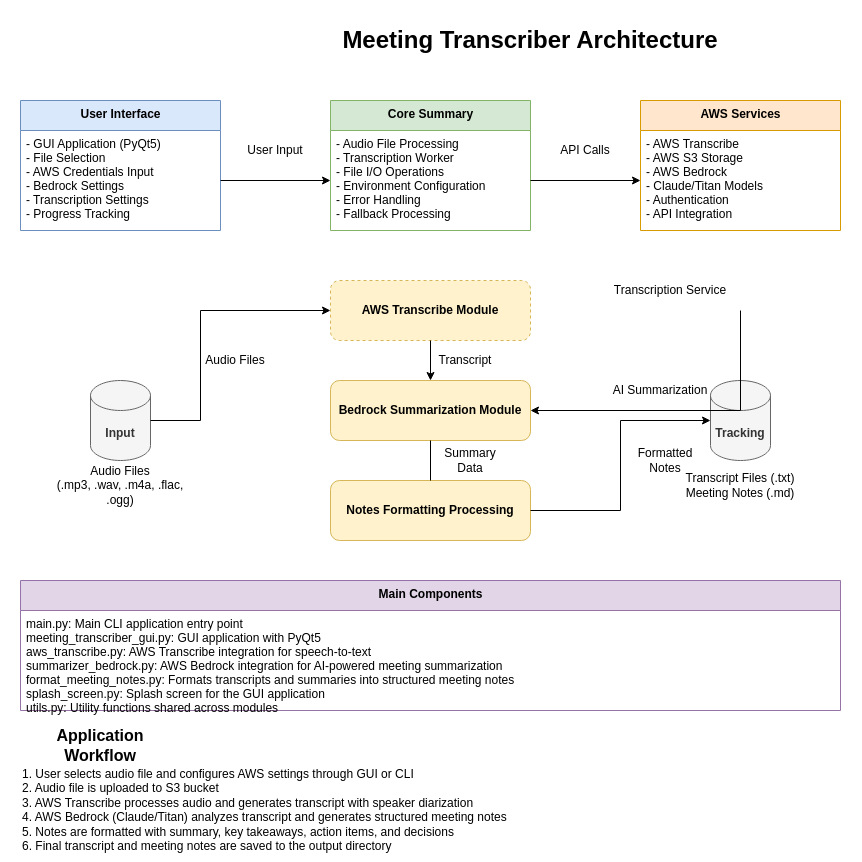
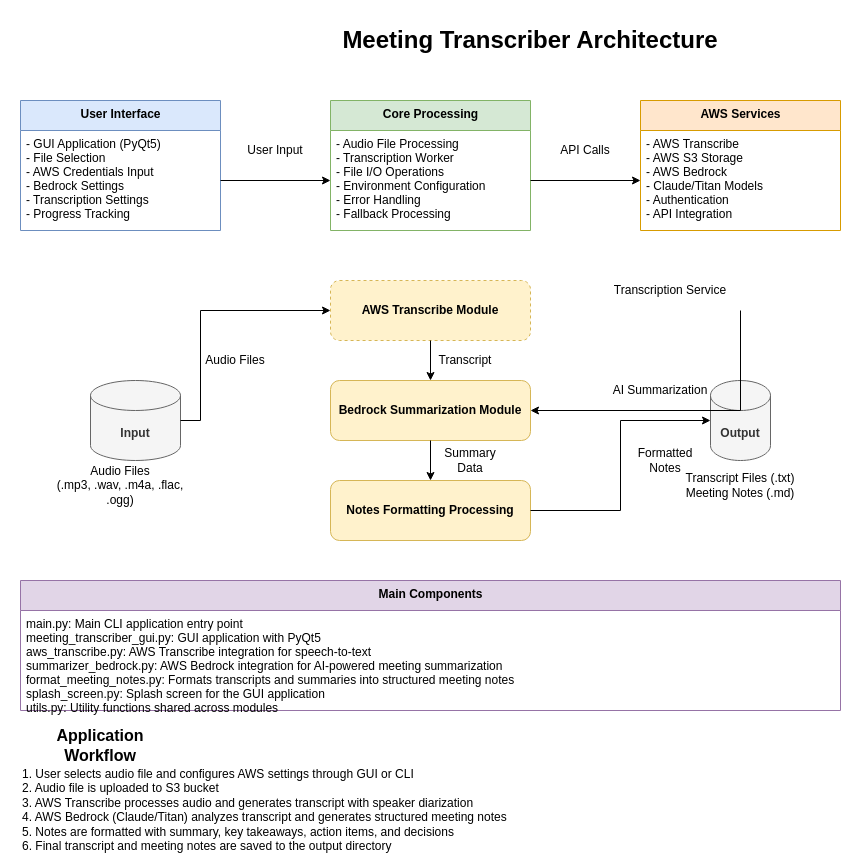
- <mxCell id="5" value="Core Summary" style="swimlane;fontStyle=1;align=center;verticalAlign=top;childLayout=stackLayout;horizontal=1;startSize=30;horizontalStack=0;resizeParent=1;resizeParentMax=0;resizeLast=0;collapsible=0;marginBottom=0;html=1;fillColor=#d5e8d4;strokeColor=#82b366;" vertex="1" parent="1"><mxGeometry x="330" y="100" width="200" height="130" as="geometry" /></mxCell>
+ <mxCell id="5" value="Core Processing" style="swimlane;fontStyle=1;align=center;verticalAlign=top;childLayout=stackLayout;horizontal=1;startSize=30;horizontalStack=0;resizeParent=1;resizeParentMax=0;resizeLast=0;collapsible=0;marginBottom=0;html=1;fillColor=#d5e8d4;strokeColor=#82b366;" vertex="1" parent="1"><mxGeometry x="330" y="100" width="200" height="130" as="geometry" /></mxCell>
- <mxCell id="12" value="Input" style="shape=cylinder3;whiteSpace=wrap;html=1;boundedLbl=1;backgroundOutline=1;size=15;fillColor=#f5f5f5;strokeColor=#666666;fontColor=#333333;fontStyle=1" vertex="1" parent="1"><mxGeometry x="90" y="380" width="60" height="80" as="geometry" /></mxCell>
+ <mxCell id="12" value="Input" style="shape=cylinder3;whiteSpace=wrap;html=1;boundedLbl=1;backgroundOutline=1;size=15;fillColor=#f5f5f5;strokeColor=#666666;fontColor=#333333;fontStyle=1" vertex="1" parent="1"><mxGeometry x="90" y="380" width="90" height="80" as="geometry" /></mxCell>
- <mxCell id="14" value="Tracking" style="shape=cylinder3;whiteSpace=wrap;html=1;boundedLbl=1;backgroundOutline=1;size=15;fillColor=#f5f5f5;strokeColor=#666666;fontColor=#333333;fontStyle=1" vertex="1" parent="1"><mxGeometry x="710" y="380" width="60" height="80" as="geometry" /></mxCell>
+ <mxCell id="14" value="Output" style="shape=cylinder3;whiteSpace=wrap;html=1;boundedLbl=1;backgroundOutline=1;size=15;fillColor=#f5f5f5;strokeColor=#666666;fontColor=#333333;fontStyle=1" vertex="1" parent="1"><mxGeometry x="710" y="380" width="60" height="80" as="geometry" /></mxCell>
- <mxCell id="19" value="" style="endArrow=none;html=1;rounded=0;exitX=0.5;exitY=1;exitDx=0;exitDy=0;entryX=0.5;entryY=0;entryDx=0;entryDy=0;" edge="1" parent="1" source="10" target="11"><mxGeometry width="50" height="50" relative="1" as="geometry"><mxPoint x="430" y="450" as="sourcePoint" /><mxPoint x="430" y="480" as="targetPoint" /></mxGeometry></mxCell>
+ <mxCell id="19" value="" style="endArrow=classic;html=1;rounded=0;exitX=0.5;exitY=1;exitDx=0;exitDy=0;entryX=0.5;entryY=0;entryDx=0;entryDy=0;" edge="1" parent="1" source="10" target="11"><mxGeometry width="50" height="50" relative="1" as="geometry"><mxPoint x="430" y="450" as="sourcePoint" /><mxPoint x="430" y="480" as="targetPoint" /></mxGeometry></mxCell>
